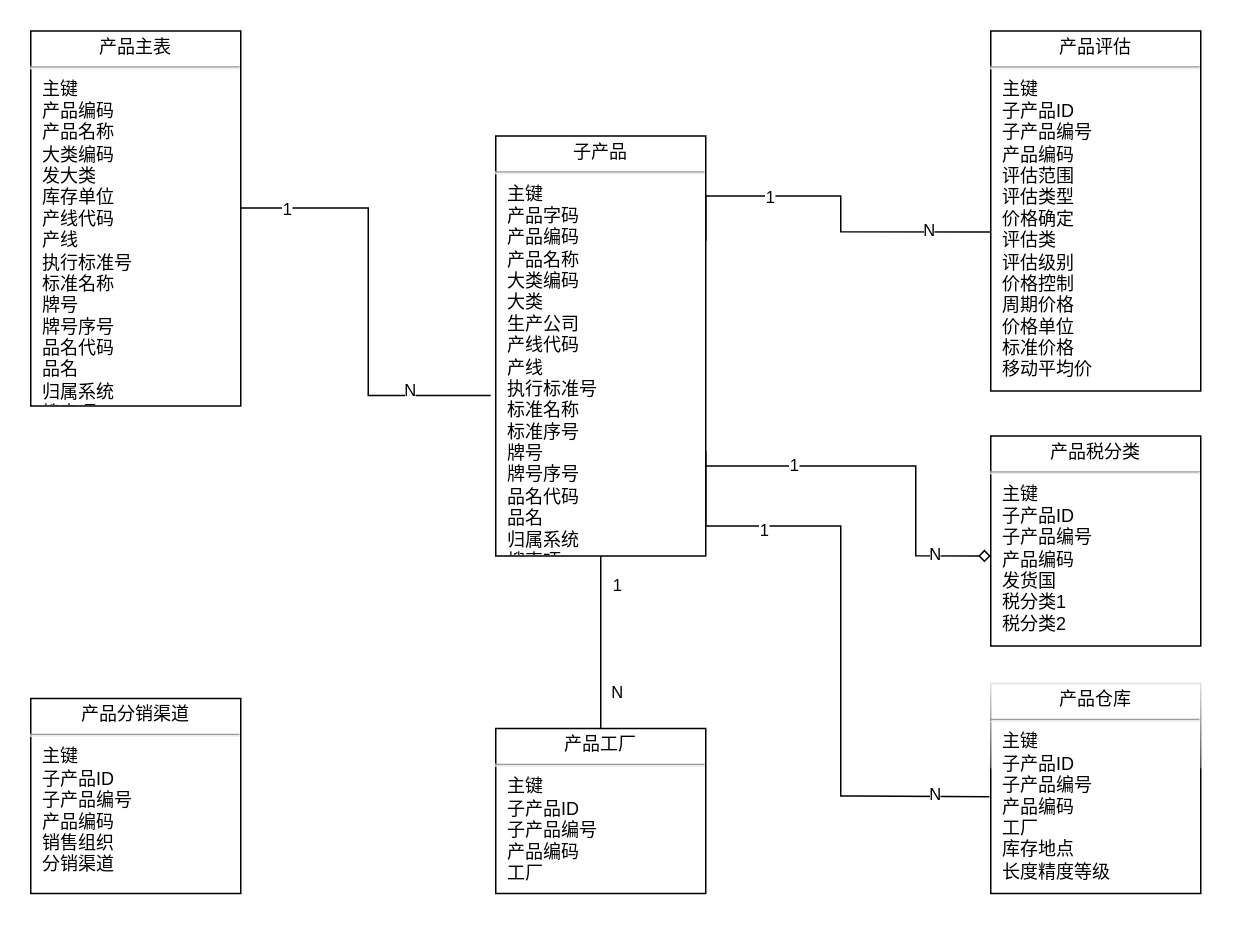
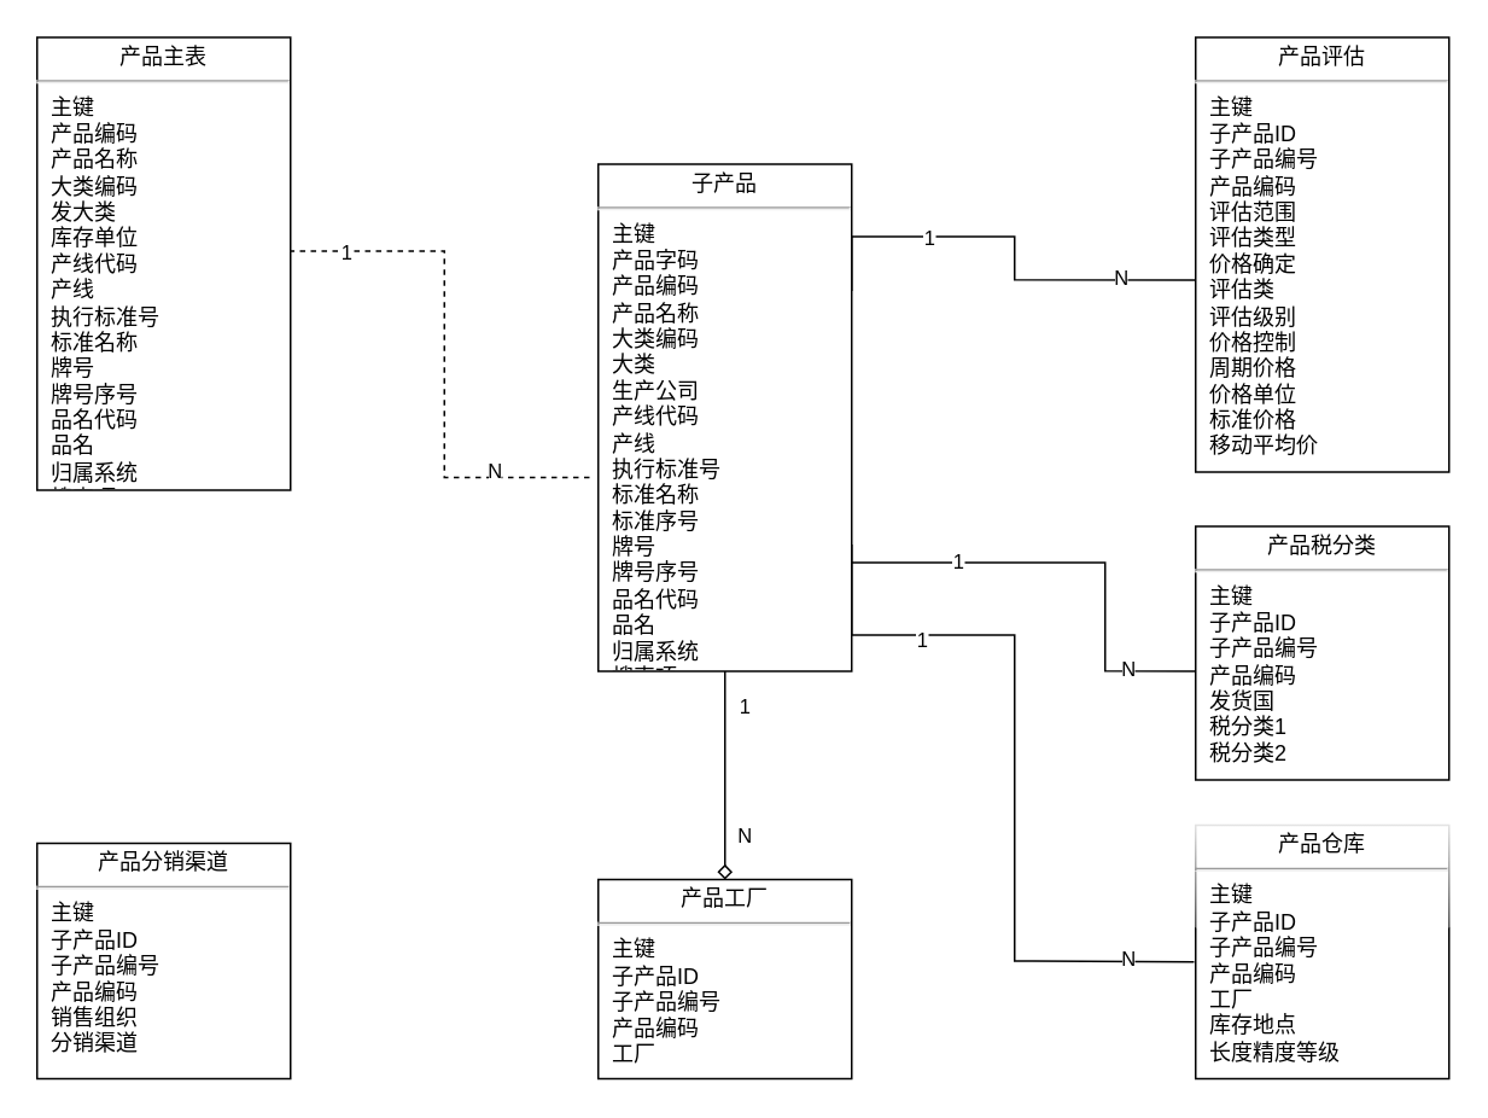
- <mxCell id="2" style="edgeStyle=orthogonalEdgeStyle;rounded=0;orthogonalLoop=1;jettySize=auto;html=1;entryX=-0.024;entryY=0.618;entryDx=0;entryDy=0;entryPerimeter=0;endArrow=none;endFill=0;strokeColor=#000000;exitX=0.994;exitY=0.472;exitDx=0;exitDy=0;exitPerimeter=0;" edge="1" parent="1" source="23" target="22"><mxGeometry relative="1" as="geometry"><mxPoint x="170" y="172.5" as="sourcePoint" /><mxPoint x="388.32" y="383.85" as="targetPoint" /></mxGeometry></mxCell>
+ <mxCell id="2" style="edgeStyle=orthogonalEdgeStyle;rounded=0;orthogonalLoop=1;jettySize=auto;html=1;entryX=-0.024;entryY=0.618;entryDx=0;entryDy=0;entryPerimeter=0;endArrow=none;endFill=0;strokeColor=#000000;exitX=0.994;exitY=0.472;exitDx=0;exitDy=0;exitPerimeter=0;dashed=1;" edge="1" parent="1" source="23" target="22"><mxGeometry relative="1" as="geometry"><mxPoint x="170" y="172.5" as="sourcePoint" /><mxPoint x="388.32" y="383.85" as="targetPoint" /></mxGeometry></mxCell>
- <mxCell id="19" style="edgeStyle=orthogonalEdgeStyle;rounded=0;orthogonalLoop=1;jettySize=auto;html=1;entryX=0;entryY=0.571;entryDx=0;entryDy=0;entryPerimeter=0;endArrow=diamond;endFill=0;strokeColor=#000000;" edge="1" parent="1" source="22" target="9"><mxGeometry relative="1" as="geometry"><Array as="points"><mxPoint x="610" y="310" /><mxPoint x="610" y="370" /></Array></mxGeometry></mxCell>
+ <mxCell id="19" style="edgeStyle=orthogonalEdgeStyle;rounded=0;orthogonalLoop=1;jettySize=auto;html=1;entryX=0;entryY=0.571;entryDx=0;entryDy=0;entryPerimeter=0;endArrow=none;endFill=0;strokeColor=#000000;" edge="1" parent="1" source="22" target="9"><mxGeometry relative="1" as="geometry"><Array as="points"><mxPoint x="610" y="310" /><mxPoint x="610" y="370" /></Array></mxGeometry></mxCell>
- <mxCell id="16" style="edgeStyle=orthogonalEdgeStyle;rounded=0;orthogonalLoop=1;jettySize=auto;html=1;entryX=0.5;entryY=0;entryDx=0;entryDy=0;endArrow=none;endFill=0;strokeColor=#000000;" edge="1" parent="1" source="22" target="5"><mxGeometry relative="1" as="geometry"><Array as="points"><mxPoint x="400" y="430" /><mxPoint x="400" y="430" /></Array></mxGeometry></mxCell>
+ <mxCell id="16" style="edgeStyle=orthogonalEdgeStyle;rounded=0;orthogonalLoop=1;jettySize=auto;html=1;entryX=0.5;entryY=0;entryDx=0;entryDy=0;endArrow=diamond;endFill=0;strokeColor=#000000;" edge="1" parent="1" source="22" target="5"><mxGeometry relative="1" as="geometry"><Array as="points"><mxPoint x="400" y="430" /><mxPoint x="400" y="430" /></Array></mxGeometry></mxCell>
